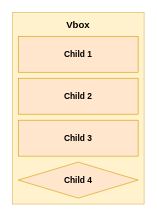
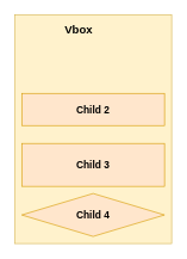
- <mxCell id="7" value="Vbox" style="text;html=1;strokeColor=none;fillColor=none;align=center;verticalAlign=middle;whiteSpace=wrap;rounded=0;fontSize=16;fontStyle=1" vertex="1" parent="1"><mxGeometry x="110" y="30" width="40" height="20" as="geometry" /></mxCell>
+ <mxCell id="7" value="Vbox" style="text;html=1;strokeColor=none;fillColor=none;align=center;verticalAlign=middle;whiteSpace=wrap;rounded=0;fontSize=16;fontStyle=1" vertex="1" parent="1"><mxGeometry x="90" y="30" width="40" height="20" as="geometry" /></mxCell>
- <mxCell id="3" value="Child 1" style="rounded=0;whiteSpace=wrap;html=1;fontSize=14;fillColor=#ffe6cc;strokeColor=#d79b00;fontStyle=1" vertex="1" parent="1"><mxGeometry x="30" y="60" width="200" height="60" as="geometry" /></mxCell>
- <mxCell id="4" value="Child 2" style="rounded=0;whiteSpace=wrap;html=1;fontSize=14;fillColor=#ffe6cc;strokeColor=#d79b00;fontStyle=1" vertex="1" parent="1"><mxGeometry x="30" y="130" width="200" height="60" as="geometry" /></mxCell>
+ <mxCell id="4" value="Child 2" style="rounded=0;whiteSpace=wrap;html=1;fontSize=14;fillColor=#ffe6cc;strokeColor=#d79b00;fontStyle=1" vertex="1" parent="1"><mxGeometry x="30" y="130" width="200" height="45" as="geometry" /></mxCell>
